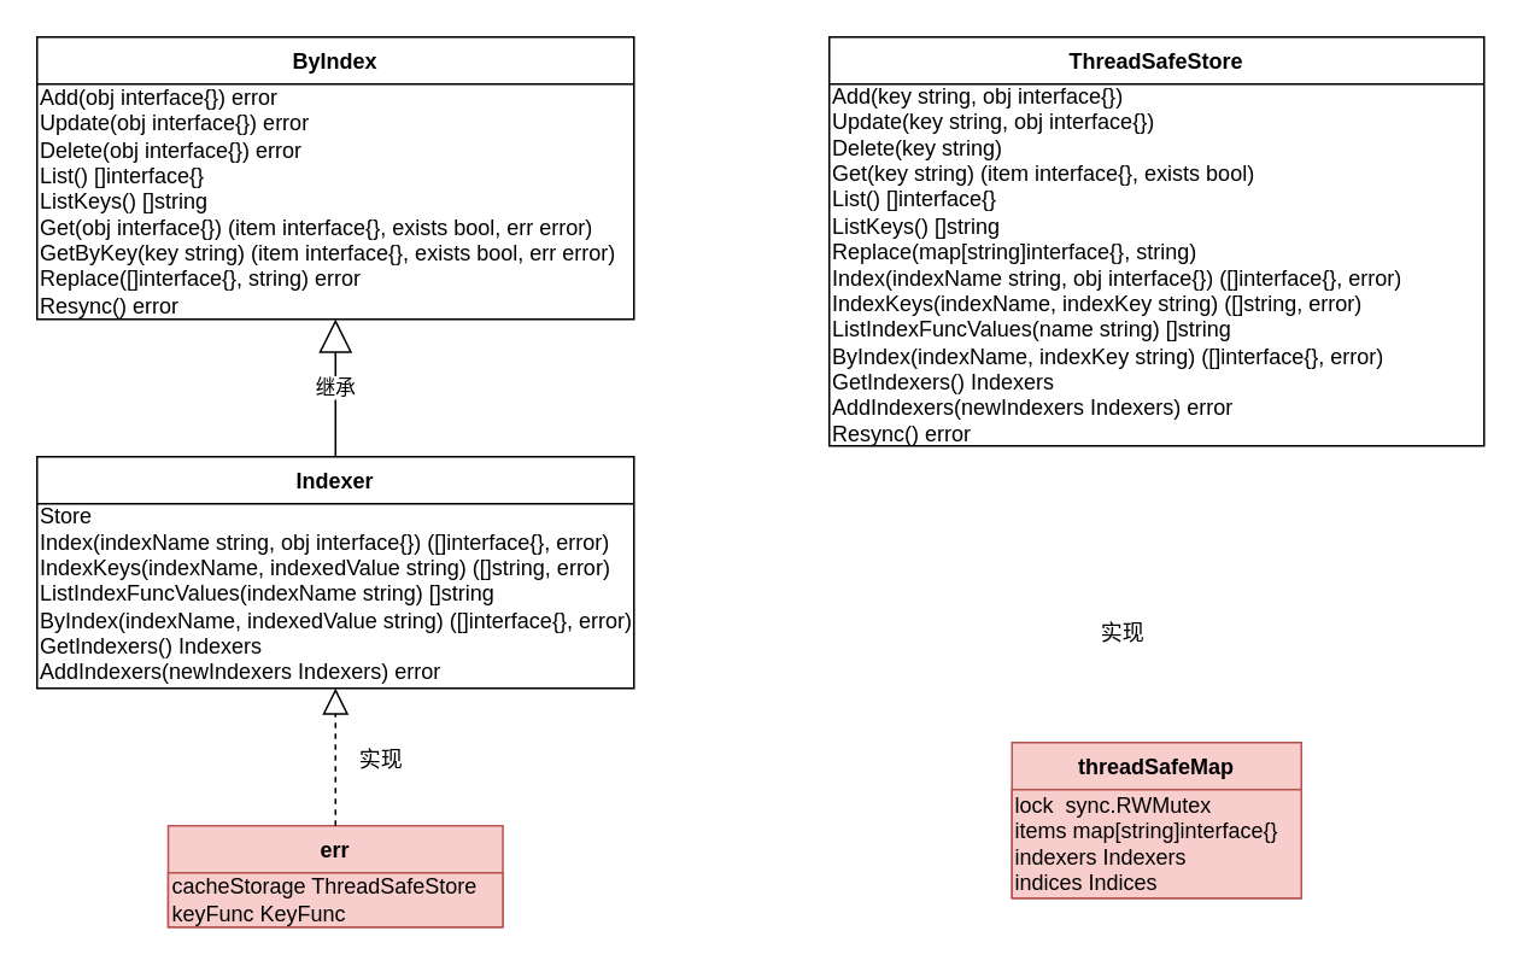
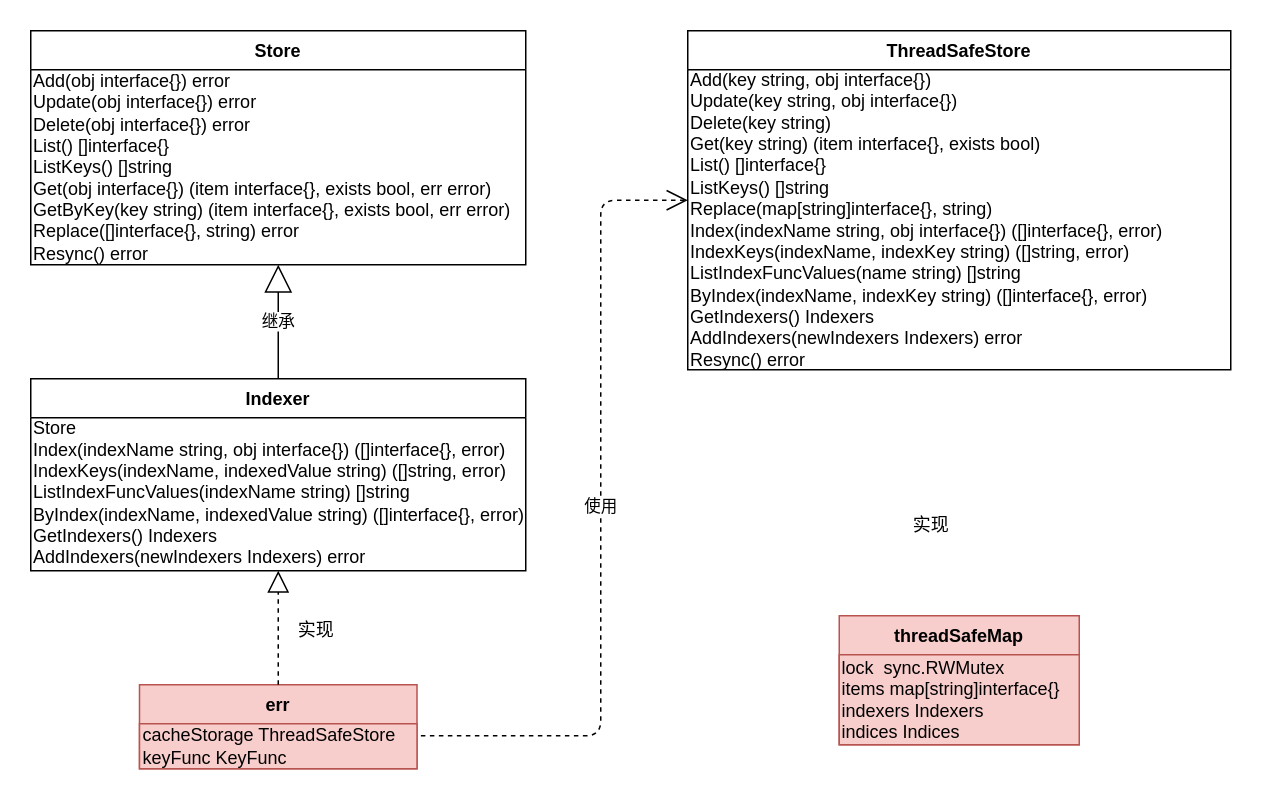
- <mxCell id="2" value="ByIndex" style="swimlane;fontStyle=1;align=center;verticalAlign=top;childLayout=stackLayout;horizontal=1;startSize=26;horizontalStack=0;resizeParent=1;resizeLast=0;collapsible=1;marginBottom=0;rounded=0;shadow=0;strokeWidth=1;" parent="1" vertex="1"><mxGeometry x="20" y="20" width="330" height="156" as="geometry"><mxRectangle x="230" y="140" width="160" height="26" as="alternateBounds" /></mxGeometry></mxCell>
+ <mxCell id="2" value="Store" style="swimlane;fontStyle=1;align=center;verticalAlign=top;childLayout=stackLayout;horizontal=1;startSize=26;horizontalStack=0;resizeParent=1;resizeLast=0;collapsible=1;marginBottom=0;rounded=0;shadow=0;strokeWidth=1;" parent="1" vertex="1"><mxGeometry x="20" y="20" width="330" height="156" as="geometry"><mxRectangle x="230" y="140" width="160" height="26" as="alternateBounds" /></mxGeometry></mxCell>
+ <mxCell id="15" value="使用" style="endArrow=open;endSize=12;dashed=1;html=1;entryX=0;entryY=0.5;entryDx=0;entryDy=0;exitX=1.014;exitY=0.267;exitDx=0;exitDy=0;exitPerimeter=0;" edge="1" parent="1" source="9" target="4"><mxGeometry x="0.02" width="160" relative="1" as="geometry"><mxPoint x="300" y="490" as="sourcePoint" /><mxPoint x="440" y="360" as="targetPoint" /><Array as="points"><mxPoint x="400" y="490" /><mxPoint x="400" y="133" /></Array><mxPoint as="offset" /></mxGeometry></mxCell>
